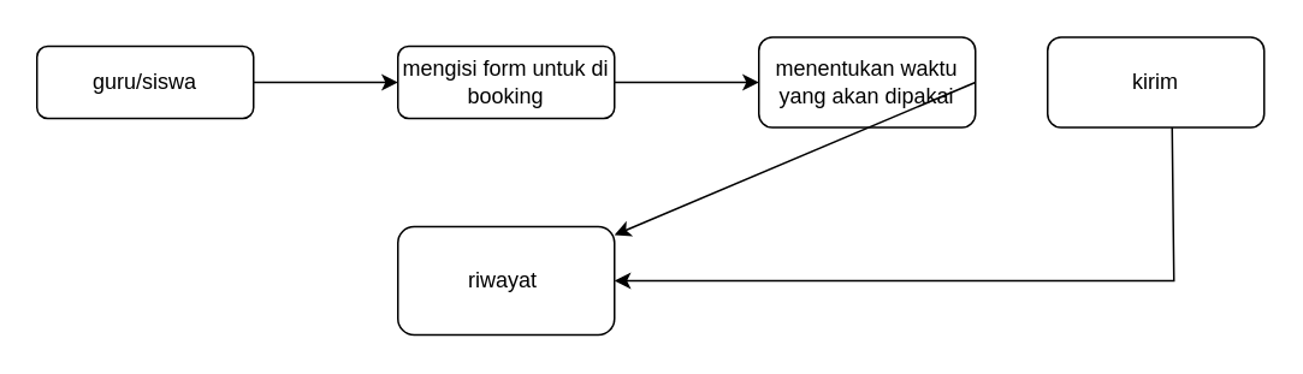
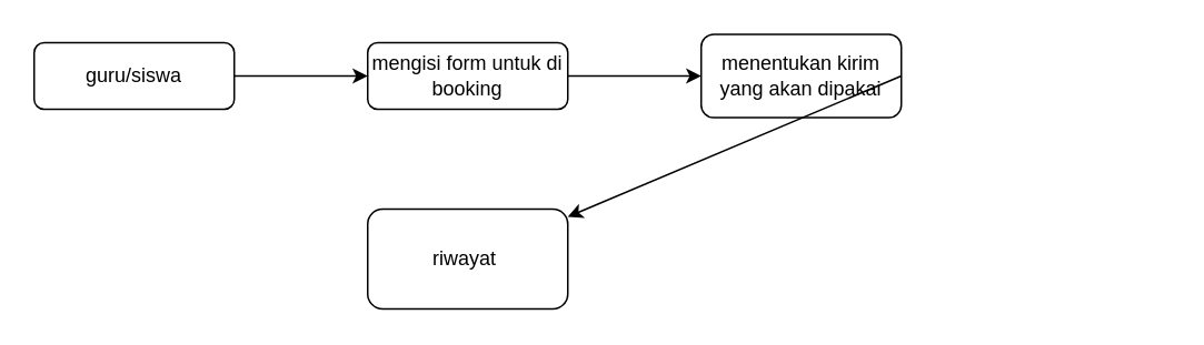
- <mxCell id="3" value="menentukan waktu yang akan dipakai" style="rounded=1;whiteSpace=wrap;html=1;fontSize=12;glass=0;strokeWidth=1;shadow=0;" parent="1" vertex="1"><mxGeometry x="420" y="20" width="120" height="50" as="geometry" /></mxCell>
+ <mxCell id="3" value="menentukan kirim yang akan dipakai" style="rounded=1;whiteSpace=wrap;html=1;fontSize=12;glass=0;strokeWidth=1;shadow=0;" parent="1" vertex="1"><mxGeometry x="420" y="20" width="120" height="50" as="geometry" /></mxCell>
- <mxCell id="6" value="kirim" style="rounded=1;whiteSpace=wrap;html=1;fontSize=12;glass=0;strokeWidth=1;shadow=0;" vertex="1" parent="1"><mxGeometry x="580" y="20" width="120" height="50" as="geometry" /></mxCell>
- <mxCell id="9" value="" style="endArrow=classic;html=1;rounded=0;exitX=0.575;exitY=1;exitDx=0;exitDy=0;exitPerimeter=0;" edge="1" parent="1" source="6" target="8"><mxGeometry width="50" height="50" relative="1" as="geometry"><mxPoint x="650" y="75" as="sourcePoint" /><mxPoint x="390" y="155" as="targetPoint" /><Array as="points"><mxPoint x="650" y="155" /></Array></mxGeometry></mxCell>
